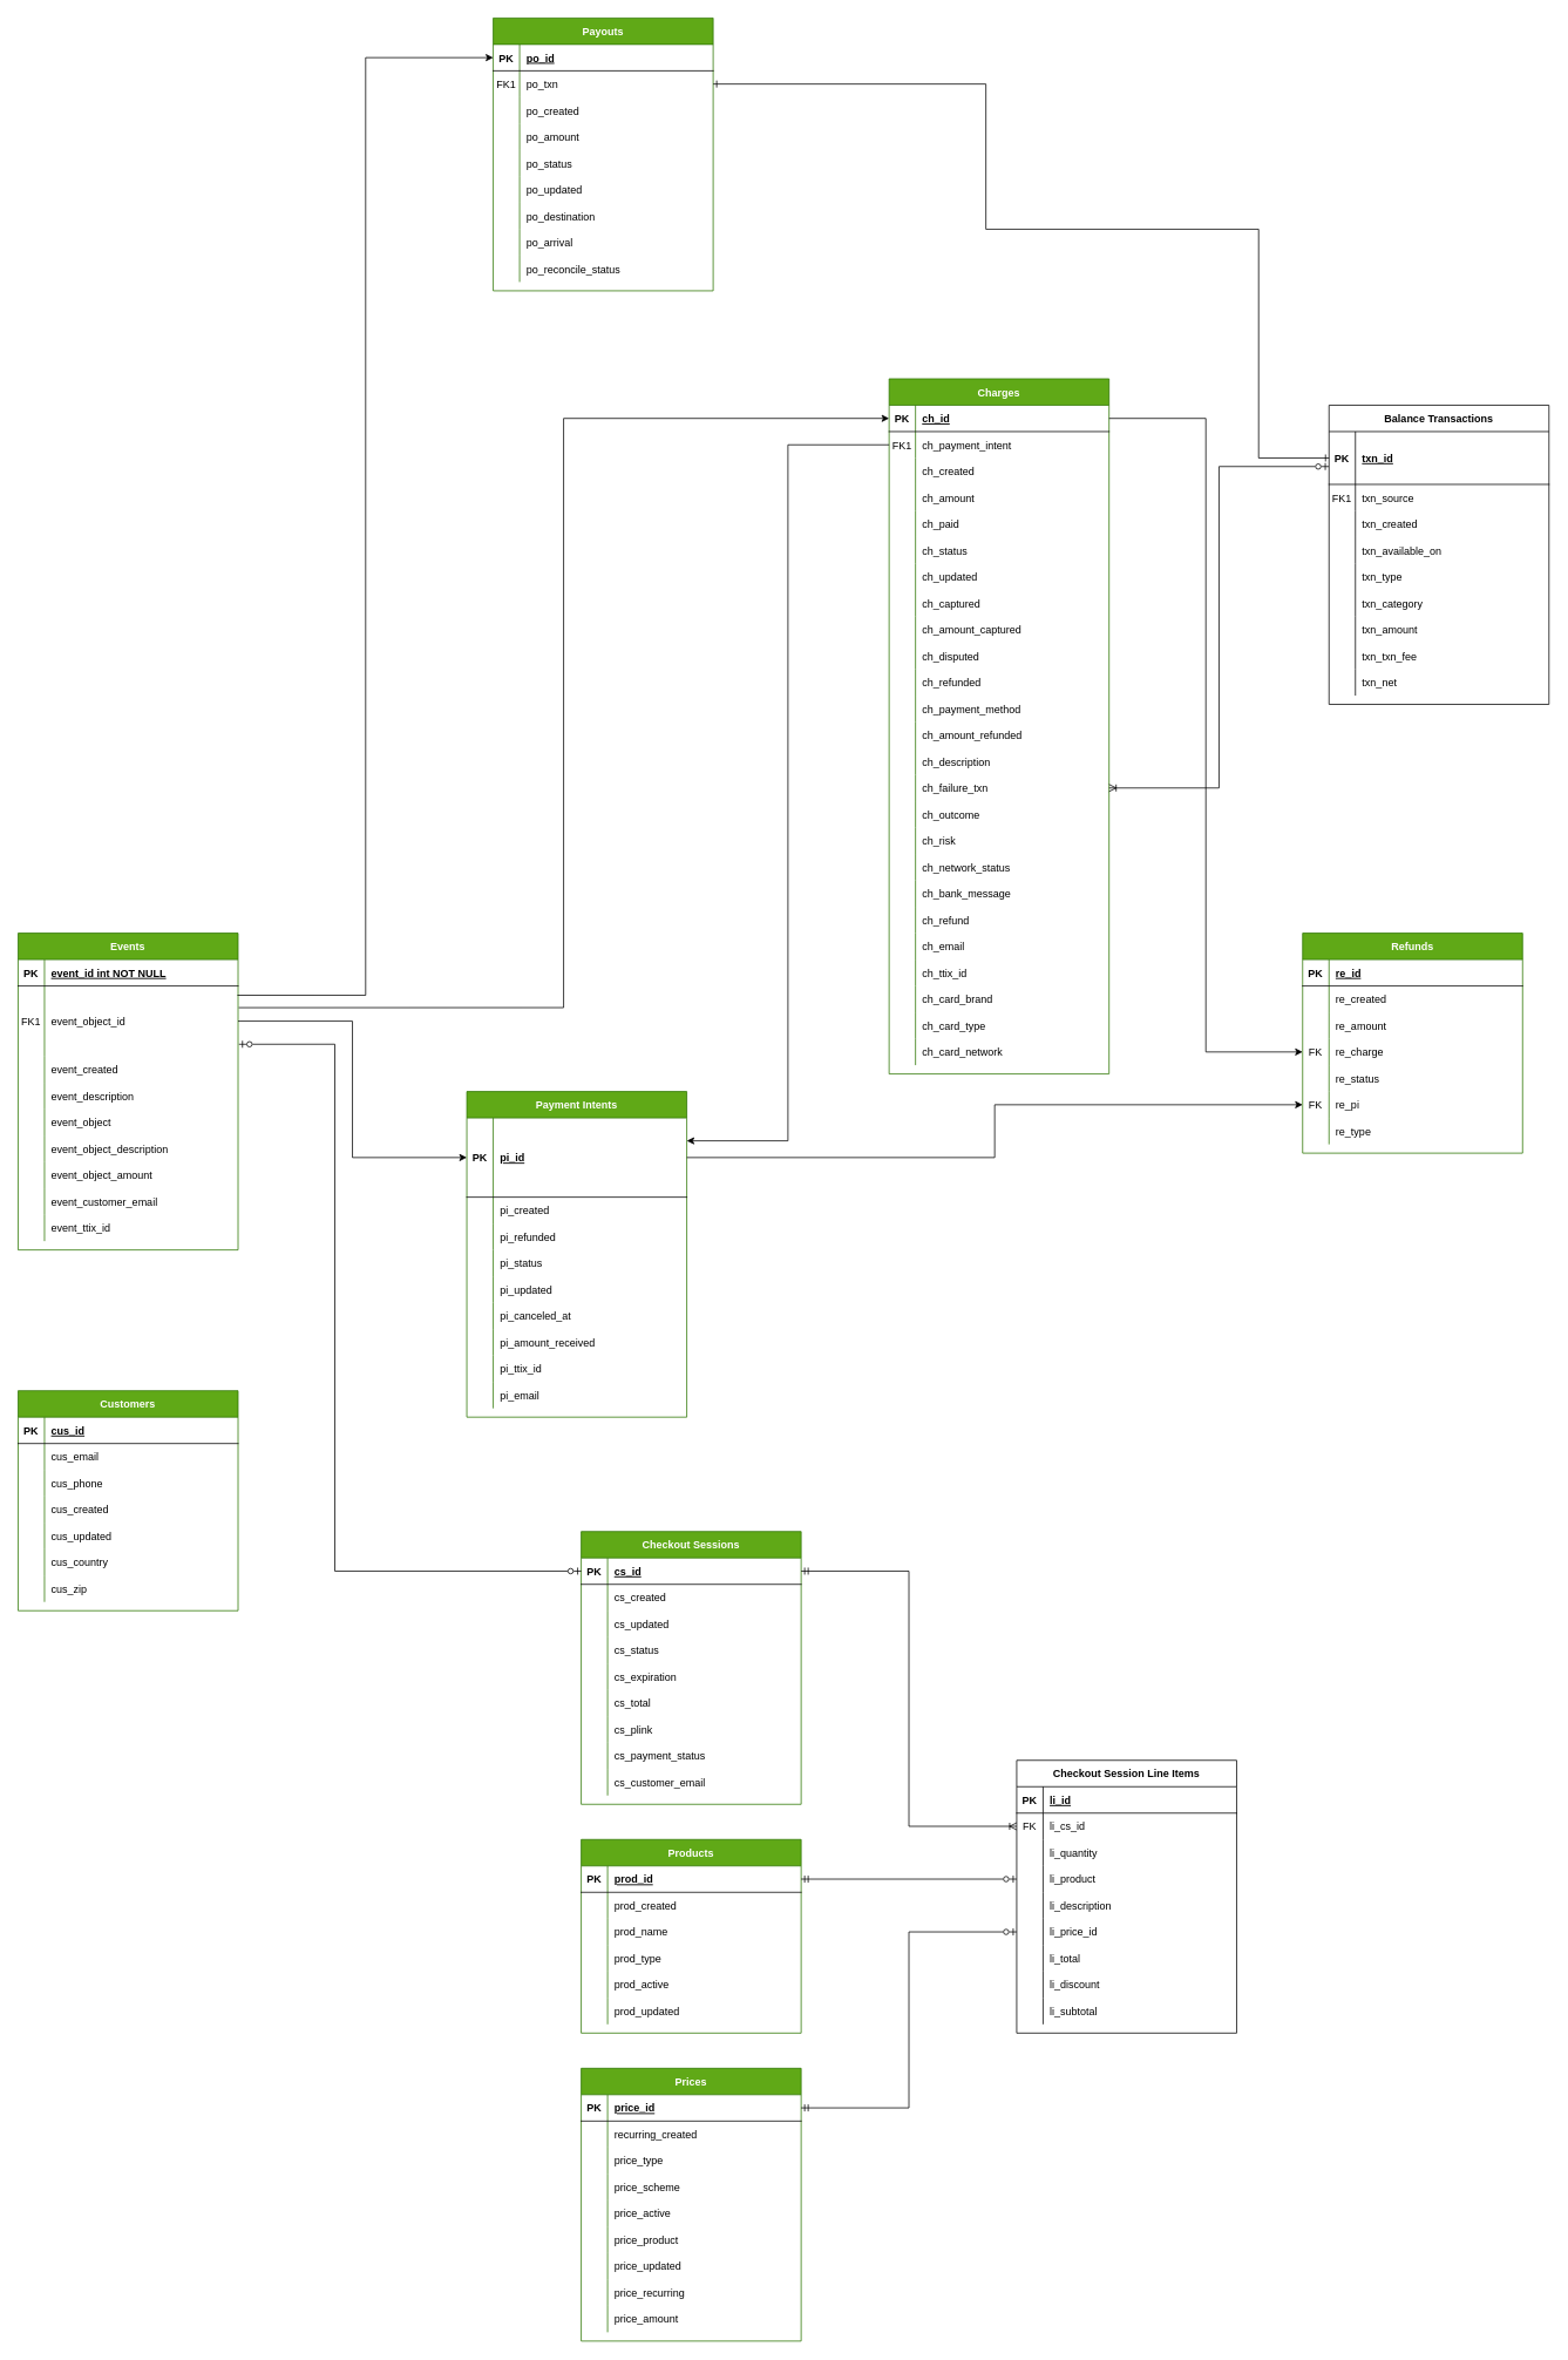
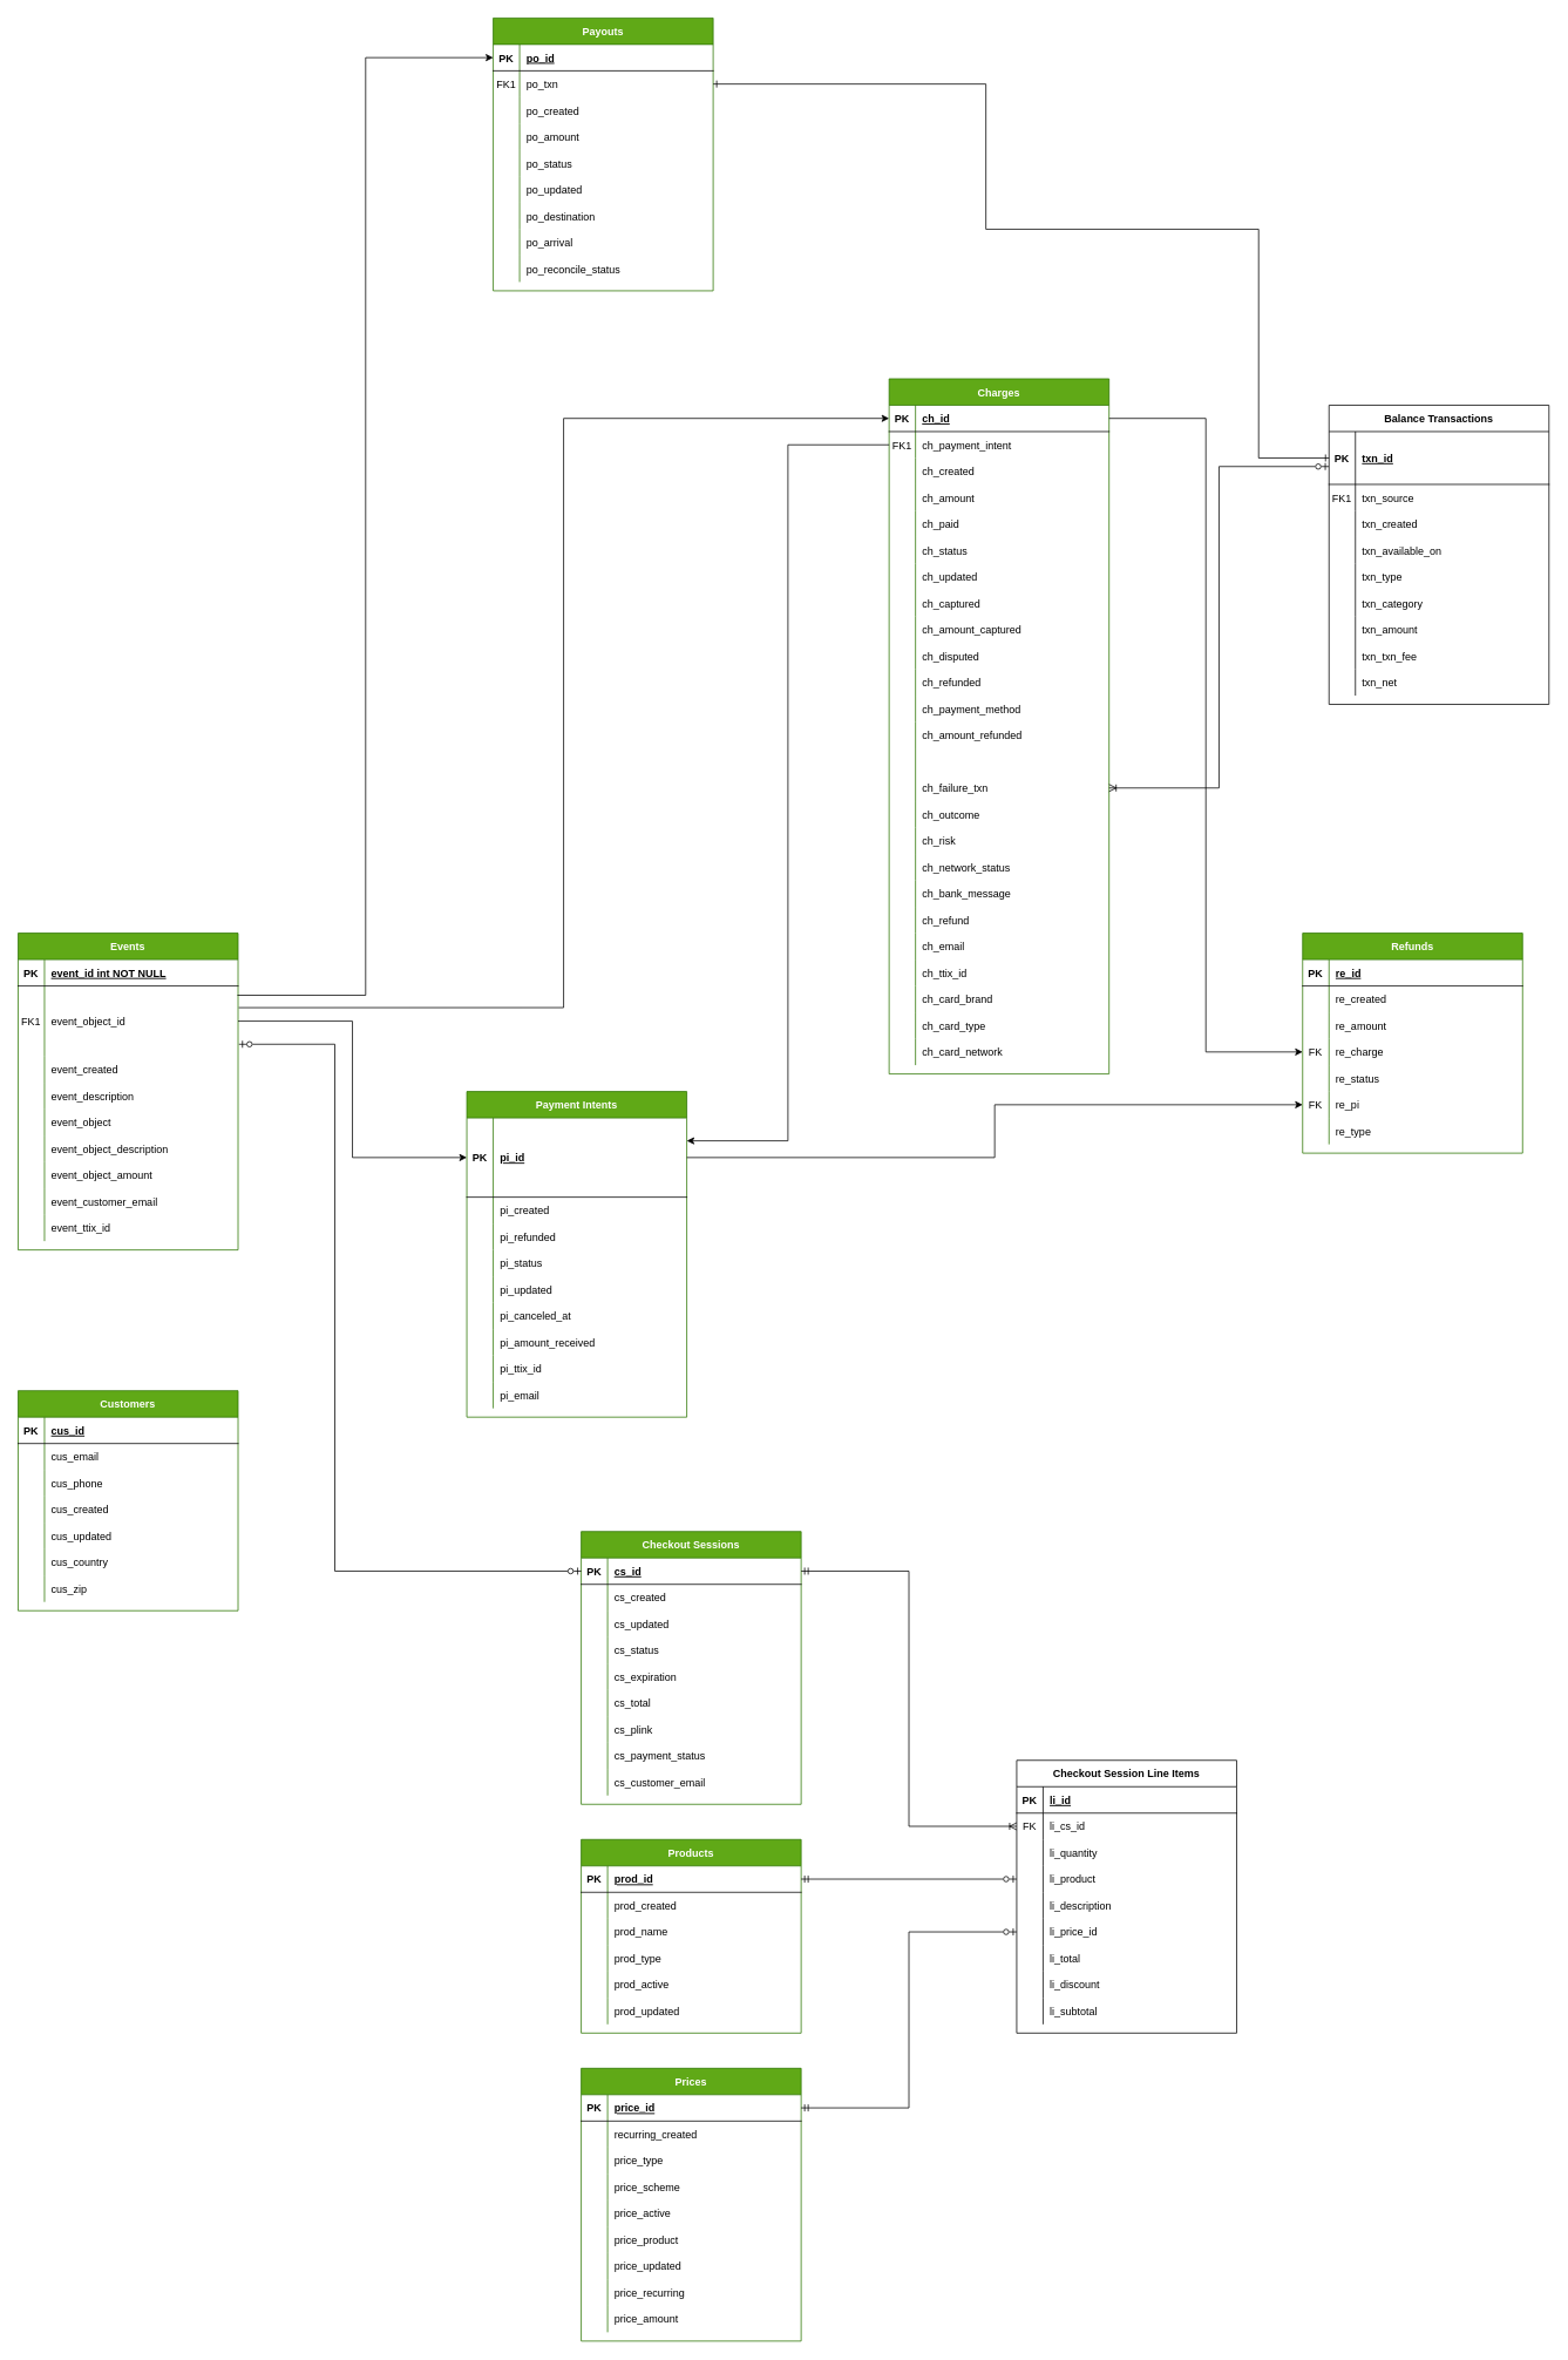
- <mxCell id="129" value="ch_description" style="shape=partialRectangle;overflow=hidden;connectable=0;fillColor=none;top=0;left=0;bottom=0;right=0;align=left;spacingLeft=6;" parent="127" vertex="1"><mxGeometry x="30" width="220" height="30" as="geometry"><mxRectangle width="220" height="30" as="alternateBounds" /></mxGeometry></mxCell>
